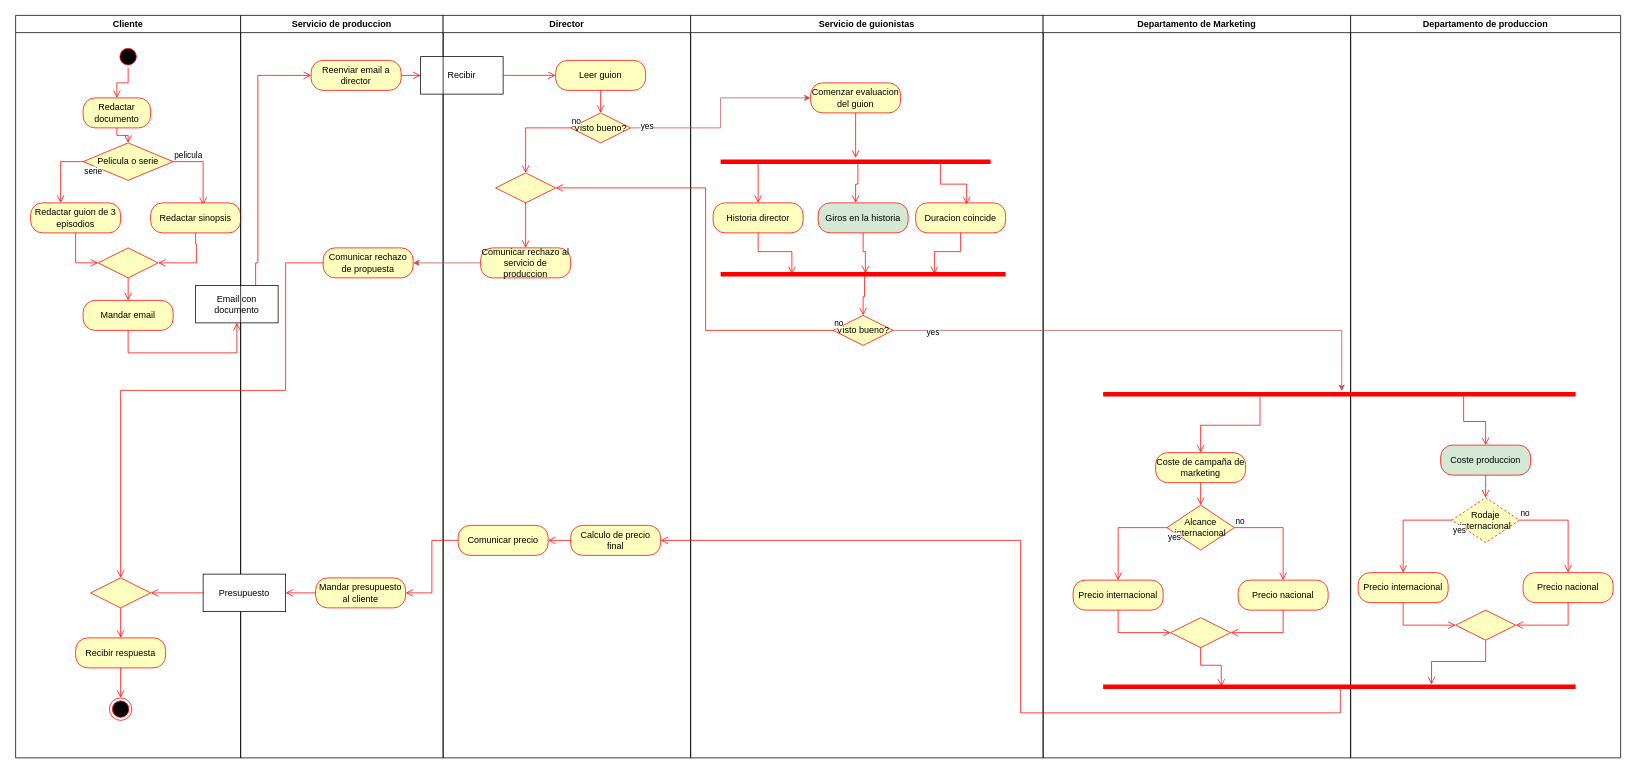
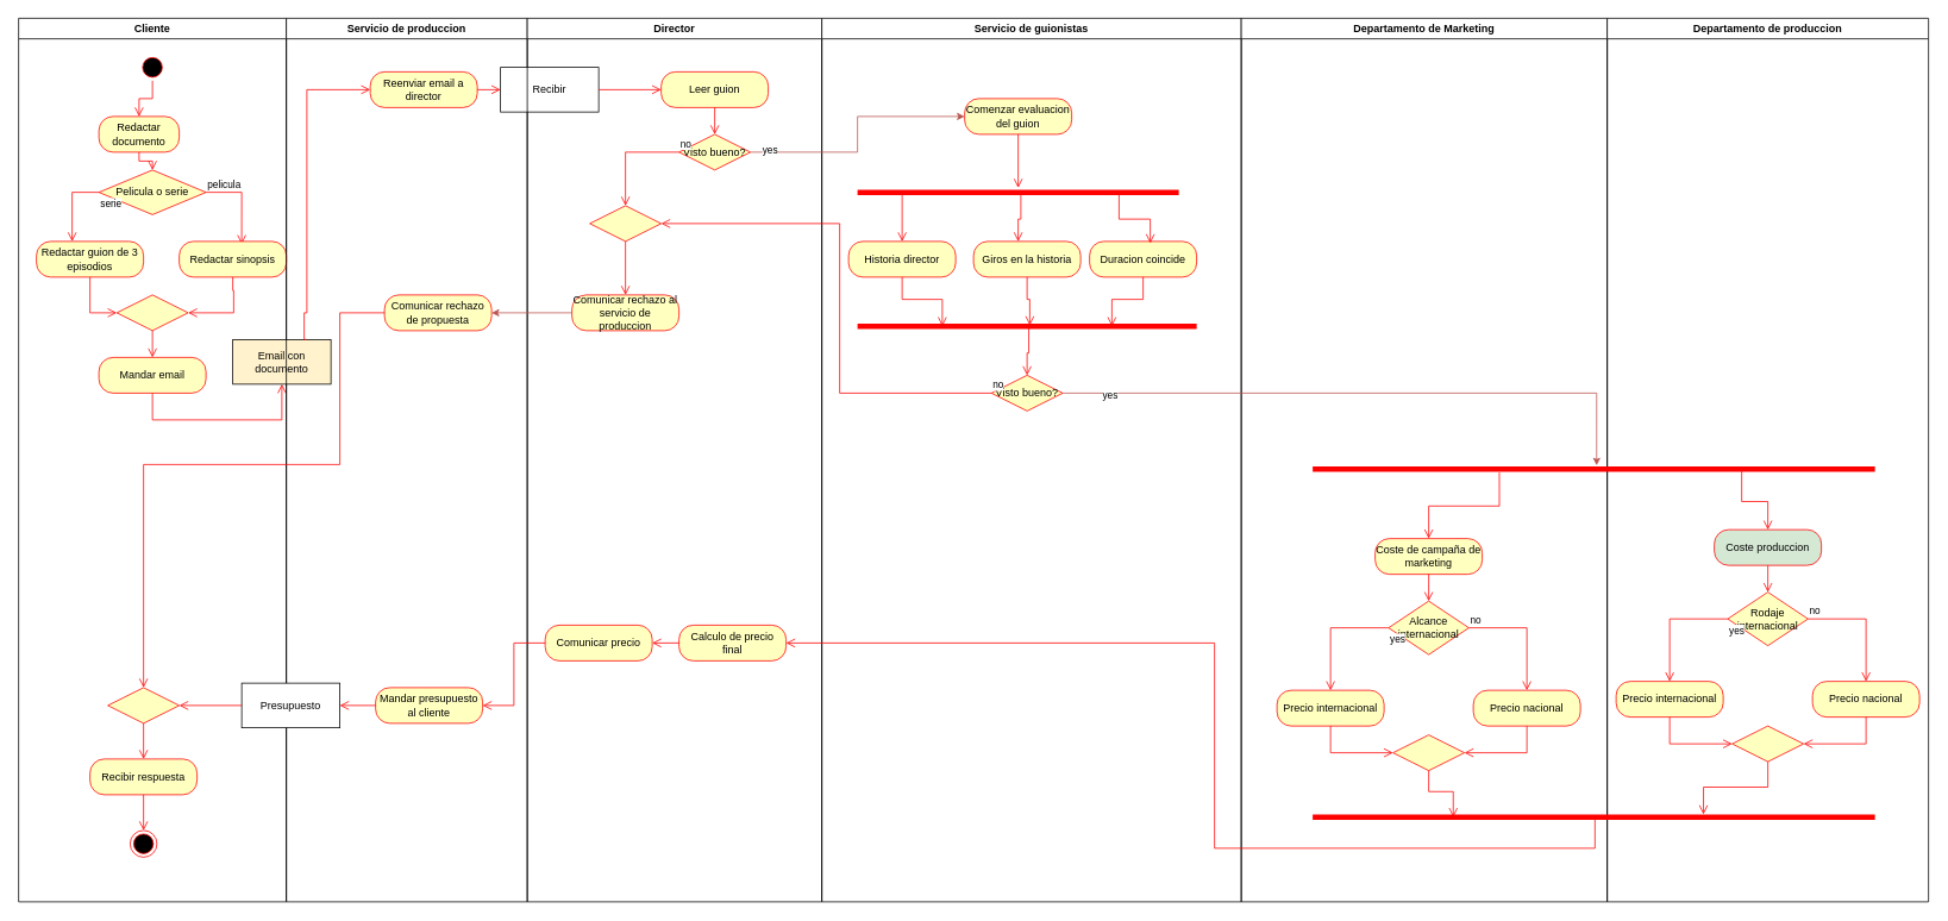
- <mxCell id="47" value="Giros en la historia" style="rounded=1;whiteSpace=wrap;html=1;arcSize=40;fontColor=#000000;fillColor=#d5e8d4;strokeColor=#ff0000;" parent="43" vertex="1"><mxGeometry x="170" y="250" width="120" height="40" as="geometry" /></mxCell>
+ <mxCell id="47" value="Giros en la historia" style="rounded=1;whiteSpace=wrap;html=1;arcSize=40;fontColor=#000000;fillColor=#ffffc0;strokeColor=#ff0000;" parent="43" vertex="1"><mxGeometry x="170" y="250" width="120" height="40" as="geometry" /></mxCell>
- <mxCell id="18" value="Email con documento" style="html=1;whiteSpace=wrap;" parent="2" vertex="1"><mxGeometry x="240" y="360" width="110" height="50" as="geometry" /></mxCell>
+ <mxCell id="18" value="Email con documento" style="html=1;whiteSpace=wrap;fillColor=#fff2cc;" parent="2" vertex="1"><mxGeometry x="240" y="360" width="110" height="50" as="geometry" /></mxCell>
- <mxCell id="84" value="Rodaje internacional" style="rhombus;whiteSpace=wrap;html=1;fontColor=#000000;fillColor=#ffffc0;strokeColor=#ff0000;dashed=1;" vertex="1" parent="67"><mxGeometry x="135" y="643" width="90" height="60" as="geometry" /></mxCell>
+ <mxCell id="84" value="Rodaje internacional" style="rhombus;whiteSpace=wrap;html=1;fontColor=#000000;fillColor=#ffffc0;strokeColor=#ff0000;" vertex="1" parent="67"><mxGeometry x="135" y="643" width="90" height="60" as="geometry" /></mxCell>
